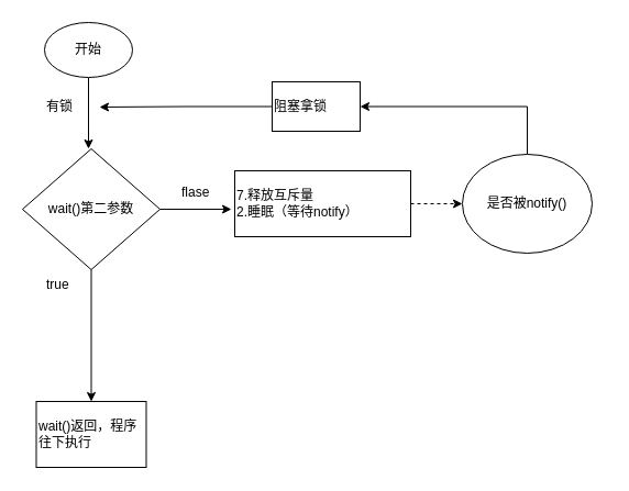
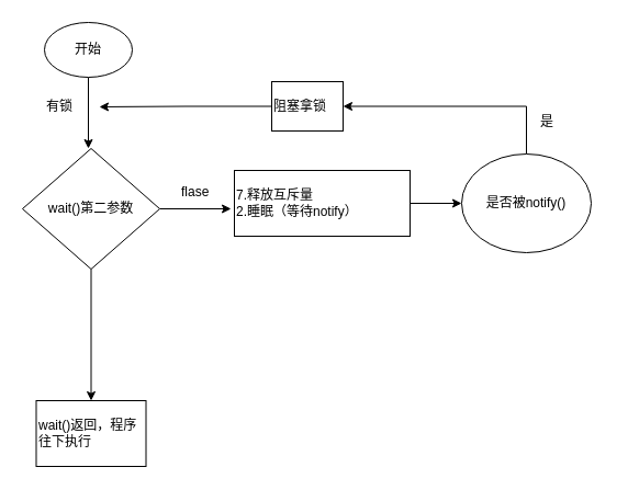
- <mxCell id="16" value="阻塞拿锁" style="rounded=0;whiteSpace=wrap;html=1;align=left;" vertex="1" parent="1"><mxGeometry x="247" y="74" width="80" height="45" as="geometry" /></mxCell>
+ <mxCell id="16" value="阻塞拿锁" style="rounded=0;whiteSpace=wrap;html=1;align=left;" vertex="1" parent="1"><mxGeometry x="247" y="74" width="65" height="45" as="geometry" /></mxCell>
+ <mxCell id="17" value="是" style="text;html=1;" vertex="1" parent="1"><mxGeometry x="490" y="97" width="60" height="30" as="geometry" /></mxCell>
- <mxCell id="8" value="" style="edgeStyle=orthogonalEdgeStyle;rounded=0;orthogonalLoop=1;jettySize=auto;html=1;dashed=1;" edge="1" parent="1" source="9" target="14"><mxGeometry relative="1" as="geometry" /></mxCell>
+ <mxCell id="8" value="" style="edgeStyle=orthogonalEdgeStyle;rounded=0;orthogonalLoop=1;jettySize=auto;html=1;" edge="1" parent="1" source="9" target="14"><mxGeometry relative="1" as="geometry" /></mxCell>
- <mxCell id="12" value="true" style="text;html=1;" vertex="1" parent="1"><mxGeometry x="40" y="245" width="60" height="30" as="geometry" /></mxCell>
